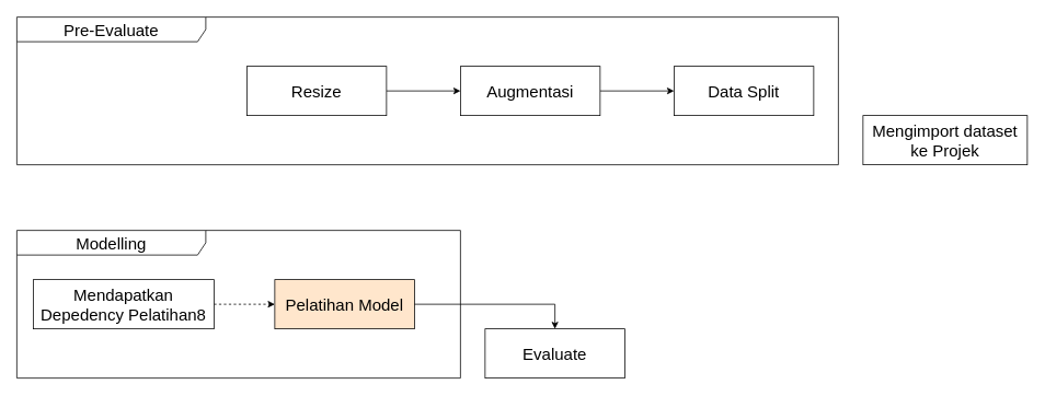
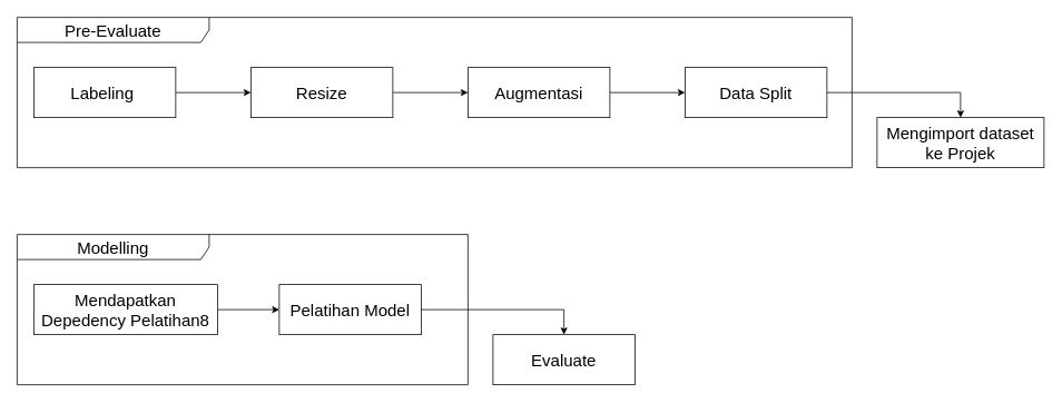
+ <mxCell id="4" value="&lt;font style=&quot;font-size: 20px;&quot;&gt;Labeling&amp;nbsp;&lt;/font&gt;" style="rounded=0;whiteSpace=wrap;html=1;" vertex="1" parent="2"><mxGeometry x="20" y="60" width="170" height="60" as="geometry" /></mxCell>
+ <mxCell id="3" style="edgeStyle=orthogonalEdgeStyle;rounded=0;orthogonalLoop=1;jettySize=auto;html=1;entryX=0;entryY=0.5;entryDx=0;entryDy=0;" edge="1" parent="2" source="4" target="6"><mxGeometry relative="1" as="geometry" /></mxCell>
+ <mxCell id="11" style="edgeStyle=orthogonalEdgeStyle;rounded=0;orthogonalLoop=1;jettySize=auto;html=1;entryX=0.5;entryY=0;entryDx=0;entryDy=0;" edge="1" parent="1" source="9" target="10"><mxGeometry relative="1" as="geometry" /></mxCell>
- <mxCell id="13" style="edgeStyle=orthogonalEdgeStyle;rounded=0;orthogonalLoop=1;jettySize=auto;html=1;entryX=0;entryY=0.5;entryDx=0;entryDy=0;dashed=1;" edge="1" parent="12" source="14" target="15"><mxGeometry relative="1" as="geometry" /></mxCell>
+ <mxCell id="13" style="edgeStyle=orthogonalEdgeStyle;rounded=0;orthogonalLoop=1;jettySize=auto;html=1;entryX=0;entryY=0.5;entryDx=0;entryDy=0;" edge="1" parent="12" source="14" target="15"><mxGeometry relative="1" as="geometry" /></mxCell>
- <mxCell id="15" value="&lt;font style=&quot;font-size: 20px;&quot;&gt;Pelatihan Model&lt;/font&gt;" style="rounded=0;whiteSpace=wrap;html=1;fillColor=#ffe6cc;" vertex="1" parent="12"><mxGeometry x="314" y="60" width="170" height="60" as="geometry" /></mxCell>
+ <mxCell id="15" value="&lt;font style=&quot;font-size: 20px;&quot;&gt;Pelatihan Model&lt;/font&gt;" style="rounded=0;whiteSpace=wrap;html=1;" vertex="1" parent="12"><mxGeometry x="314" y="60" width="170" height="60" as="geometry" /></mxCell>
